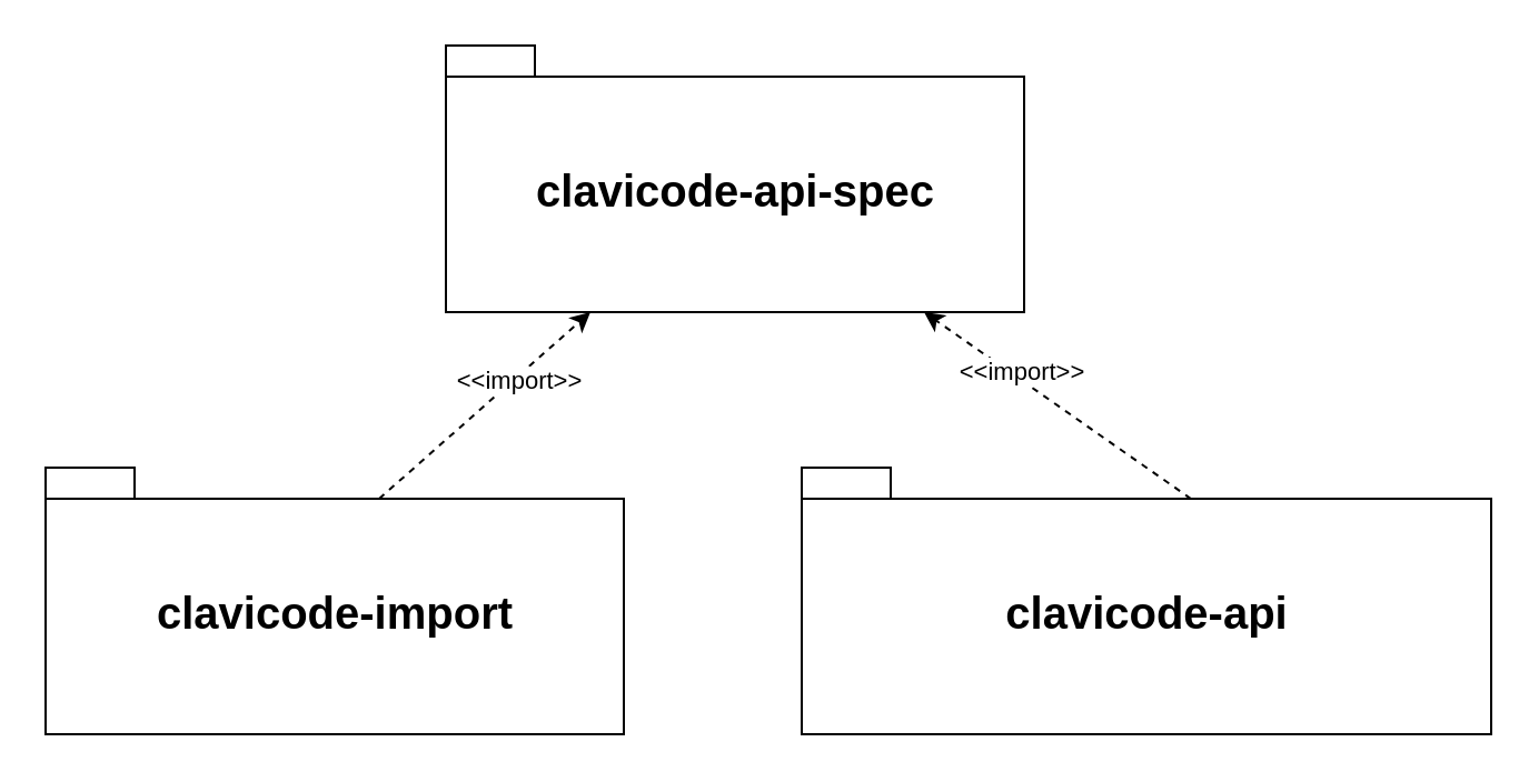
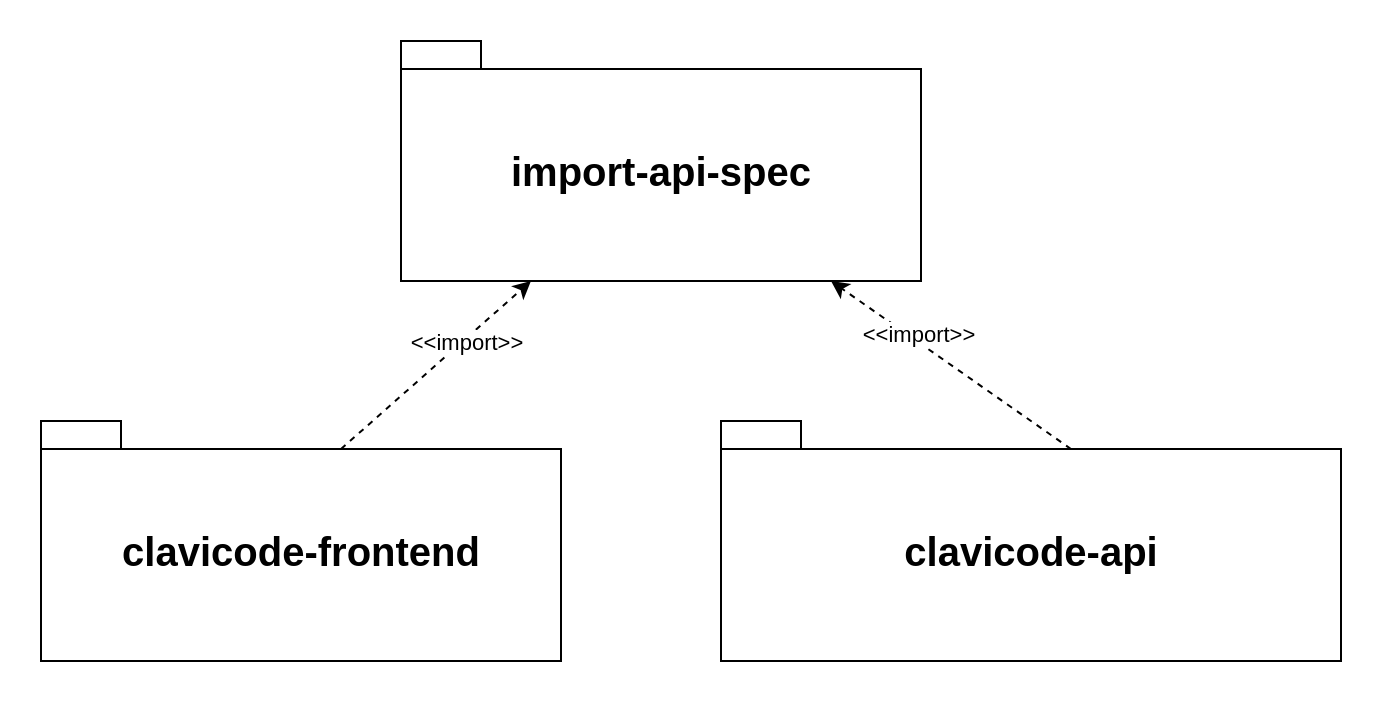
- <mxCell id="6" value="&lt;font style=&quot;font-size: 20px&quot;&gt;clavicode-api-spec&lt;/font&gt;" style="shape=folder;fontStyle=1;spacingTop=10;tabWidth=40;tabHeight=14;tabPosition=left;html=1;" vertex="1" parent="1"><mxGeometry x="200" y="20" width="260" height="120" as="geometry" /></mxCell>
+ <mxCell id="6" value="&lt;font style=&quot;font-size: 20px&quot;&gt;import-api-spec&lt;/font&gt;" style="shape=folder;fontStyle=1;spacingTop=10;tabWidth=40;tabHeight=14;tabPosition=left;html=1;" vertex="1" parent="1"><mxGeometry x="200" y="20" width="260" height="120" as="geometry" /></mxCell>
- <mxCell id="4" value="&lt;font style=&quot;font-size: 20px&quot;&gt;clavicode-import&lt;/font&gt;" style="shape=folder;fontStyle=1;spacingTop=10;tabWidth=40;tabHeight=14;tabPosition=left;html=1;" parent="1" vertex="1"><mxGeometry x="20" y="210" width="260" height="120" as="geometry" /></mxCell>
+ <mxCell id="4" value="&lt;font style=&quot;font-size: 20px&quot;&gt;clavicode-frontend&lt;/font&gt;" style="shape=folder;fontStyle=1;spacingTop=10;tabWidth=40;tabHeight=14;tabPosition=left;html=1;" parent="1" vertex="1"><mxGeometry x="20" y="210" width="260" height="120" as="geometry" /></mxCell>
